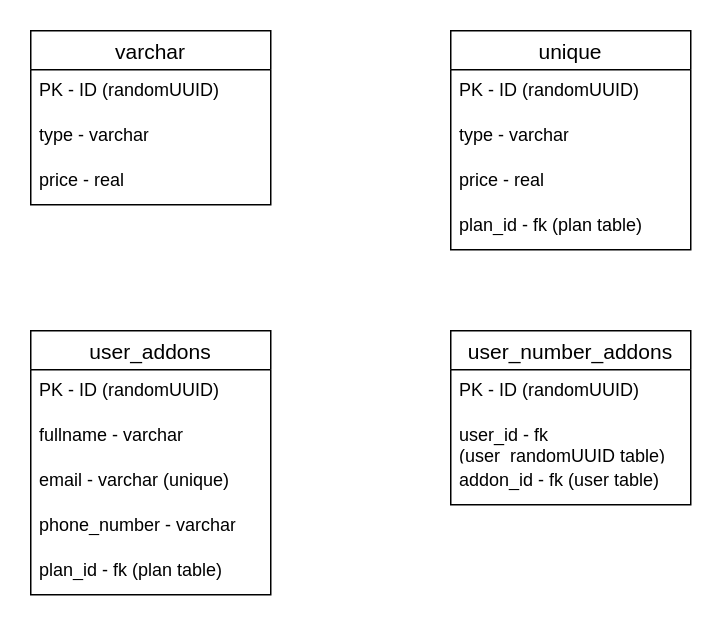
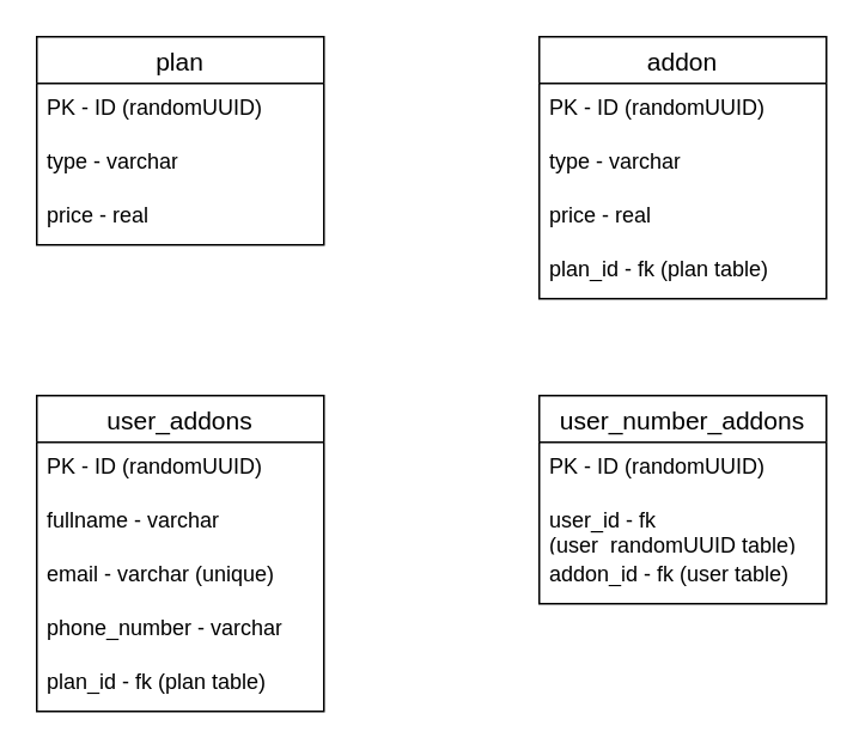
- <mxCell id="2" value="varchar" style="swimlane;fontStyle=0;childLayout=stackLayout;horizontal=1;startSize=26;horizontalStack=0;resizeParent=1;resizeParentMax=0;resizeLast=0;collapsible=1;marginBottom=0;align=center;fontSize=14;" vertex="1" parent="1"><mxGeometry x="20" y="20" width="160" height="116" as="geometry" /></mxCell>
+ <mxCell id="2" value="plan" style="swimlane;fontStyle=0;childLayout=stackLayout;horizontal=1;startSize=26;horizontalStack=0;resizeParent=1;resizeParentMax=0;resizeLast=0;collapsible=1;marginBottom=0;align=center;fontSize=14;" vertex="1" parent="1"><mxGeometry x="20" y="20" width="160" height="116" as="geometry" /></mxCell>
- <mxCell id="6" value="unique" style="swimlane;fontStyle=0;childLayout=stackLayout;horizontal=1;startSize=26;horizontalStack=0;resizeParent=1;resizeParentMax=0;resizeLast=0;collapsible=1;marginBottom=0;align=center;fontSize=14;" vertex="1" parent="1"><mxGeometry x="300" y="20" width="160" height="146" as="geometry" /></mxCell>
+ <mxCell id="6" value="addon" style="swimlane;fontStyle=0;childLayout=stackLayout;horizontal=1;startSize=26;horizontalStack=0;resizeParent=1;resizeParentMax=0;resizeLast=0;collapsible=1;marginBottom=0;align=center;fontSize=14;" vertex="1" parent="1"><mxGeometry x="300" y="20" width="160" height="146" as="geometry" /></mxCell>
